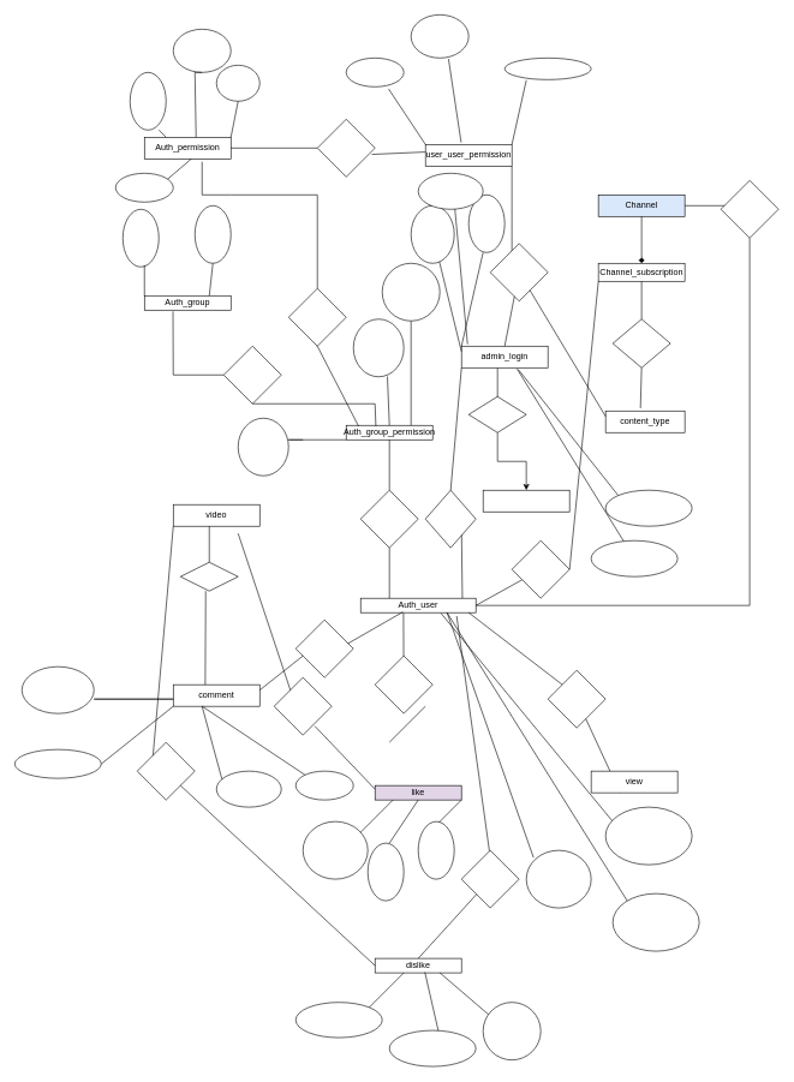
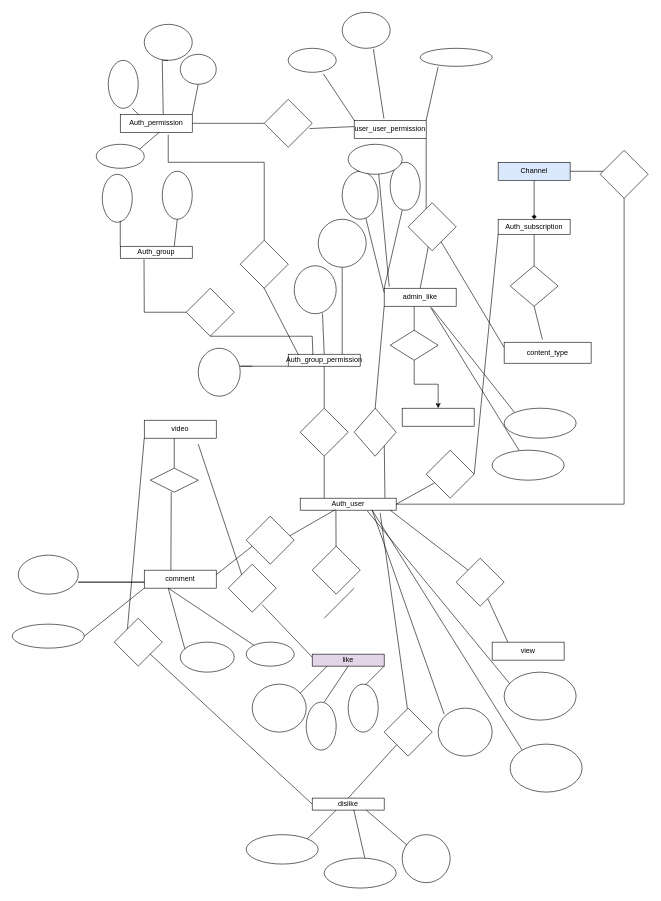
- <mxCell id="20" value="Channel_subscription" style="whiteSpace=wrap;html=1;rounded=0;" vertex="1" parent="1"><mxGeometry x="830" y="365" width="120" height="25" as="geometry" /></mxCell>
+ <mxCell id="20" value="Auth_subscription" style="whiteSpace=wrap;html=1;rounded=0;" vertex="1" parent="1"><mxGeometry x="830" y="365" width="120" height="25" as="geometry" /></mxCell>
- <mxCell id="30" value="admin_login" style="rounded=0;whiteSpace=wrap;html=1;" vertex="1" parent="1"><mxGeometry x="640" y="480" width="120" height="30" as="geometry" /></mxCell>
+ <mxCell id="30" value="admin_like" style="rounded=0;whiteSpace=wrap;html=1;" vertex="1" parent="1"><mxGeometry x="640" y="480" width="120" height="30" as="geometry" /></mxCell>
- <mxCell id="22" value="content_type" style="whiteSpace=wrap;html=1;rounded=0;" vertex="1" parent="1"><mxGeometry x="840" y="570" width="110" height="30" as="geometry" /></mxCell>
+ <mxCell id="22" value="content_type" style="whiteSpace=wrap;html=1;rounded=0;" vertex="1" parent="1"><mxGeometry x="840" y="570" width="145" height="35" as="geometry" /></mxCell>
